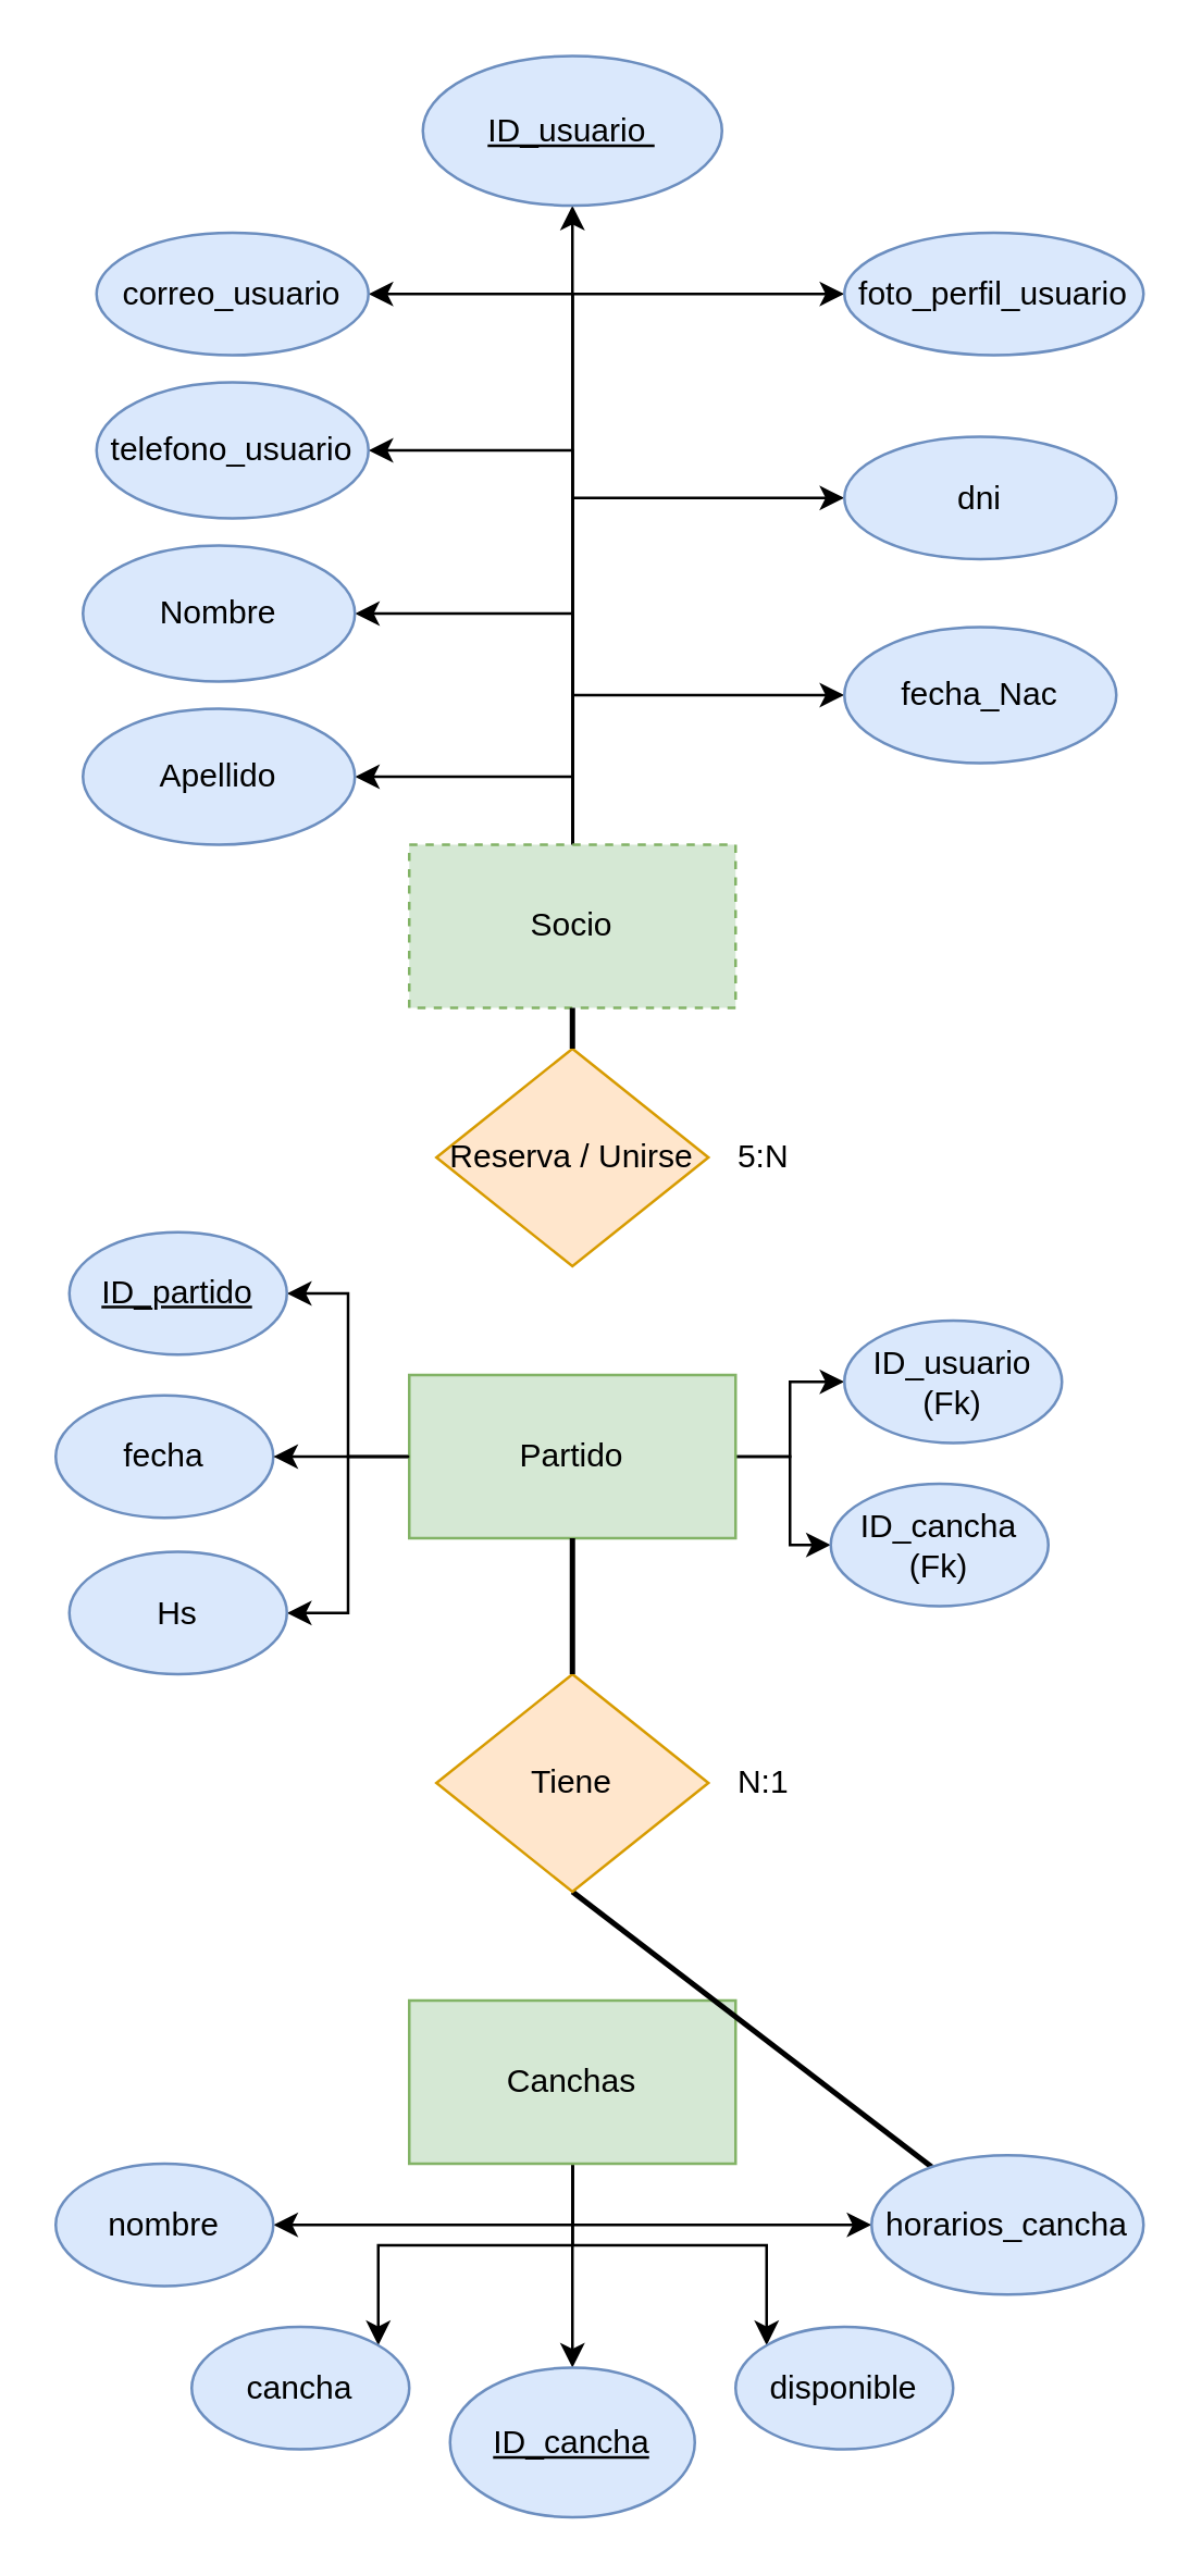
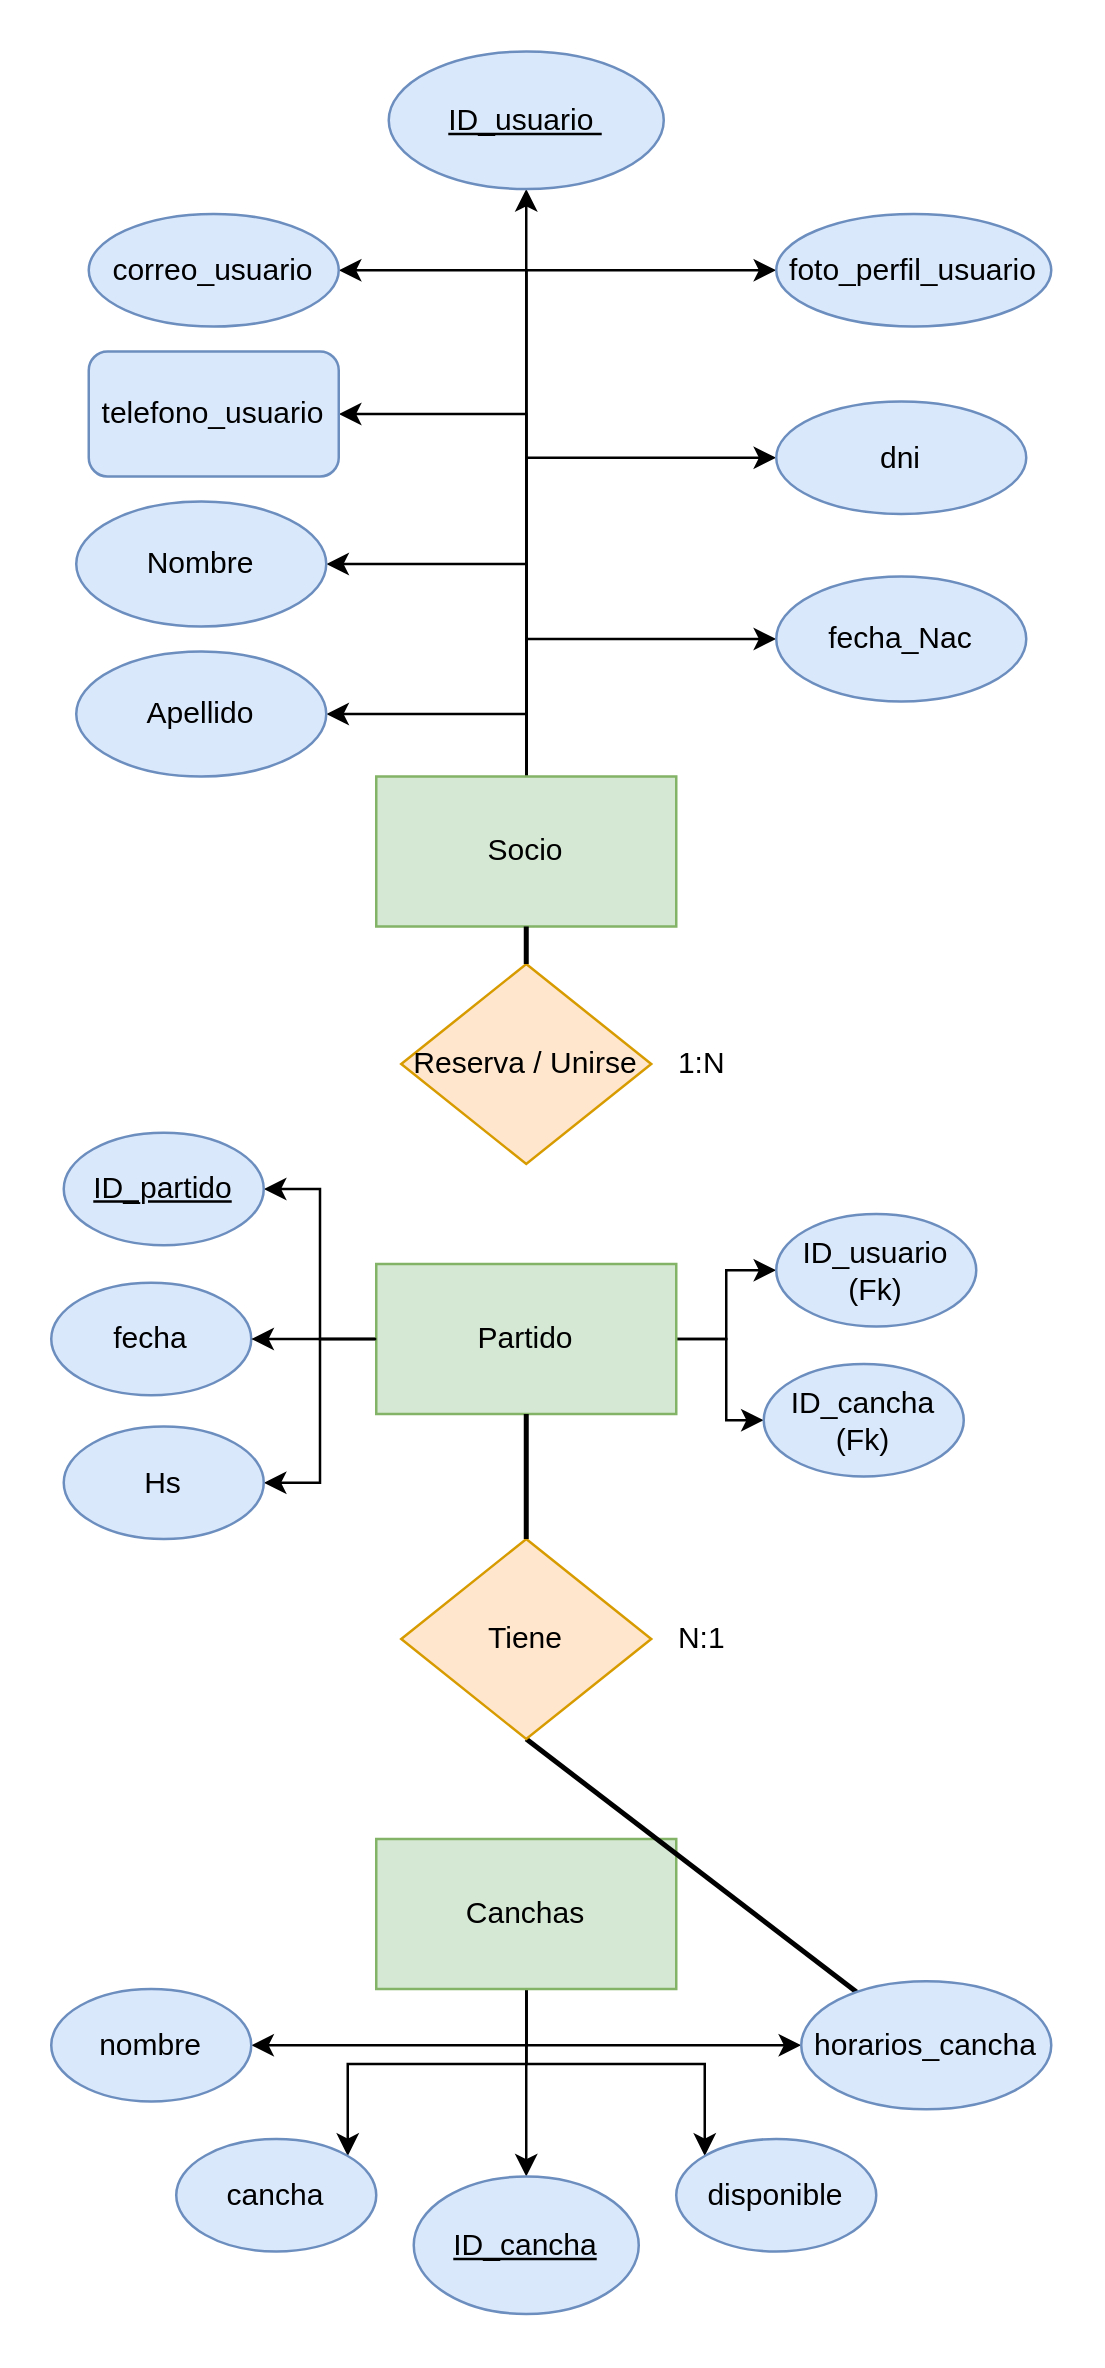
- <mxCell id="24" value="telefono_usuario" style="ellipse;whiteSpace=wrap;html=1;fillColor=#dae8fc;strokeColor=#6c8ebf;" parent="1" vertex="1"><mxGeometry x="35" y="140" width="100" height="50" as="geometry" /></mxCell>
+ <mxCell id="24" value="telefono_usuario" style="whiteSpace=wrap;html=1;fillColor=#dae8fc;strokeColor=#6c8ebf;rounded=1;" parent="1" vertex="1"><mxGeometry x="35" y="140" width="100" height="50" as="geometry" /></mxCell>
- <mxCell id="10" value="Socio" style="rounded=0;whiteSpace=wrap;html=1;fillColor=#d5e8d4;strokeColor=#82b366;dashed=1;" parent="1" vertex="1"><mxGeometry x="150" y="310" width="120" height="60" as="geometry" /></mxCell>
+ <mxCell id="10" value="Socio" style="rounded=0;whiteSpace=wrap;html=1;fillColor=#d5e8d4;strokeColor=#82b366;" parent="1" vertex="1"><mxGeometry x="150" y="310" width="120" height="60" as="geometry" /></mxCell>
- <mxCell id="42" value="5:N" style="text;html=1;align=center;verticalAlign=middle;resizable=0;points=[];autosize=1;strokeColor=none;fillColor=none;" parent="1" vertex="1"><mxGeometry x="260" y="410" width="40" height="30" as="geometry" /></mxCell>
+ <mxCell id="42" value="1:N" style="text;html=1;align=center;verticalAlign=middle;resizable=0;points=[];autosize=1;strokeColor=none;fillColor=none;" parent="1" vertex="1"><mxGeometry x="260" y="410" width="40" height="30" as="geometry" /></mxCell>
